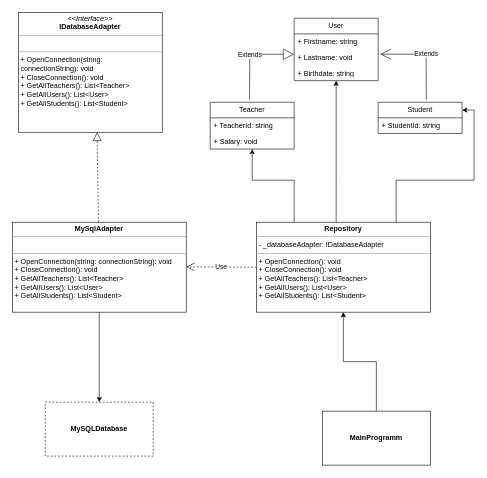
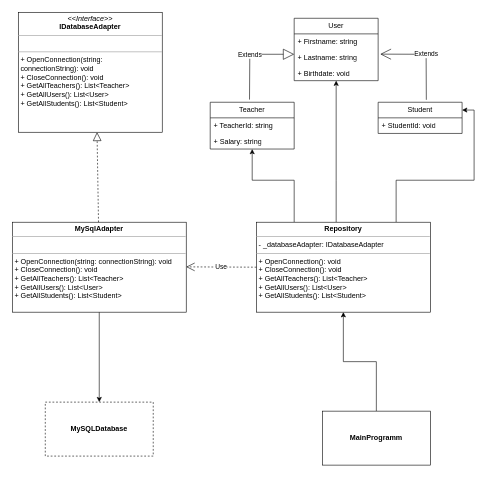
- <mxCell id="11" value="+ Lastname: void" style="text;strokeColor=none;fillColor=none;align=left;verticalAlign=top;spacingLeft=4;spacingRight=4;overflow=hidden;rotatable=0;points=[[0,0.5],[1,0.5]];portConstraint=eastwest;whiteSpace=wrap;html=1;" parent="9" vertex="1"><mxGeometry y="52" width="140" height="26" as="geometry" /></mxCell>
+ <mxCell id="11" value="+ Lastname: string" style="text;strokeColor=none;fillColor=none;align=left;verticalAlign=top;spacingLeft=4;spacingRight=4;overflow=hidden;rotatable=0;points=[[0,0.5],[1,0.5]];portConstraint=eastwest;whiteSpace=wrap;html=1;" parent="9" vertex="1"><mxGeometry y="52" width="140" height="26" as="geometry" /></mxCell>
- <mxCell id="12" value="+ Birthdate&lt;span style=&quot;background-color: initial;&quot;&gt;: string&lt;/span&gt;" style="text;strokeColor=none;fillColor=none;align=left;verticalAlign=top;spacingLeft=4;spacingRight=4;overflow=hidden;rotatable=0;points=[[0,0.5],[1,0.5]];portConstraint=eastwest;whiteSpace=wrap;html=1;" parent="9" vertex="1"><mxGeometry y="78" width="140" height="26" as="geometry" /></mxCell>
+ <mxCell id="12" value="+ Birthdate&lt;span style=&quot;background-color: initial;&quot;&gt;: void&lt;/span&gt;" style="text;strokeColor=none;fillColor=none;align=left;verticalAlign=top;spacingLeft=4;spacingRight=4;overflow=hidden;rotatable=0;points=[[0,0.5],[1,0.5]];portConstraint=eastwest;whiteSpace=wrap;html=1;" parent="9" vertex="1"><mxGeometry y="78" width="140" height="26" as="geometry" /></mxCell>
- <mxCell id="14" value="+ StudentId: string" style="text;strokeColor=none;fillColor=none;align=left;verticalAlign=top;spacingLeft=4;spacingRight=4;overflow=hidden;rotatable=0;points=[[0,0.5],[1,0.5]];portConstraint=eastwest;whiteSpace=wrap;html=1;" parent="13" vertex="1"><mxGeometry y="26" width="140" height="26" as="geometry" /></mxCell>
+ <mxCell id="14" value="+ StudentId: void" style="text;strokeColor=none;fillColor=none;align=left;verticalAlign=top;spacingLeft=4;spacingRight=4;overflow=hidden;rotatable=0;points=[[0,0.5],[1,0.5]];portConstraint=eastwest;whiteSpace=wrap;html=1;" parent="13" vertex="1"><mxGeometry y="26" width="140" height="26" as="geometry" /></mxCell>
- <mxCell id="17" value="+ Salary: void" style="text;strokeColor=none;fillColor=none;align=left;verticalAlign=top;spacingLeft=4;spacingRight=4;overflow=hidden;rotatable=0;points=[[0,0.5],[1,0.5]];portConstraint=eastwest;whiteSpace=wrap;html=1;" parent="15" vertex="1"><mxGeometry y="52" width="140" height="26" as="geometry" /></mxCell>
+ <mxCell id="17" value="+ Salary: string" style="text;strokeColor=none;fillColor=none;align=left;verticalAlign=top;spacingLeft=4;spacingRight=4;overflow=hidden;rotatable=0;points=[[0,0.5],[1,0.5]];portConstraint=eastwest;whiteSpace=wrap;html=1;" parent="15" vertex="1"><mxGeometry y="52" width="140" height="26" as="geometry" /></mxCell>
